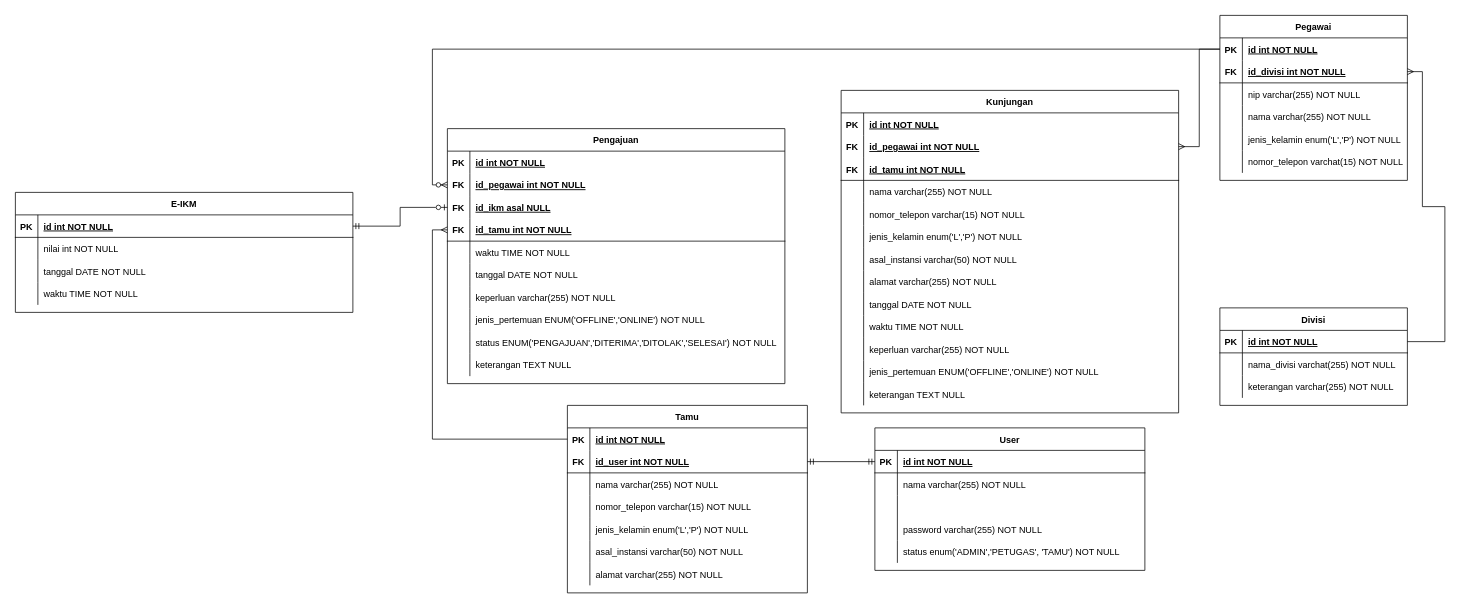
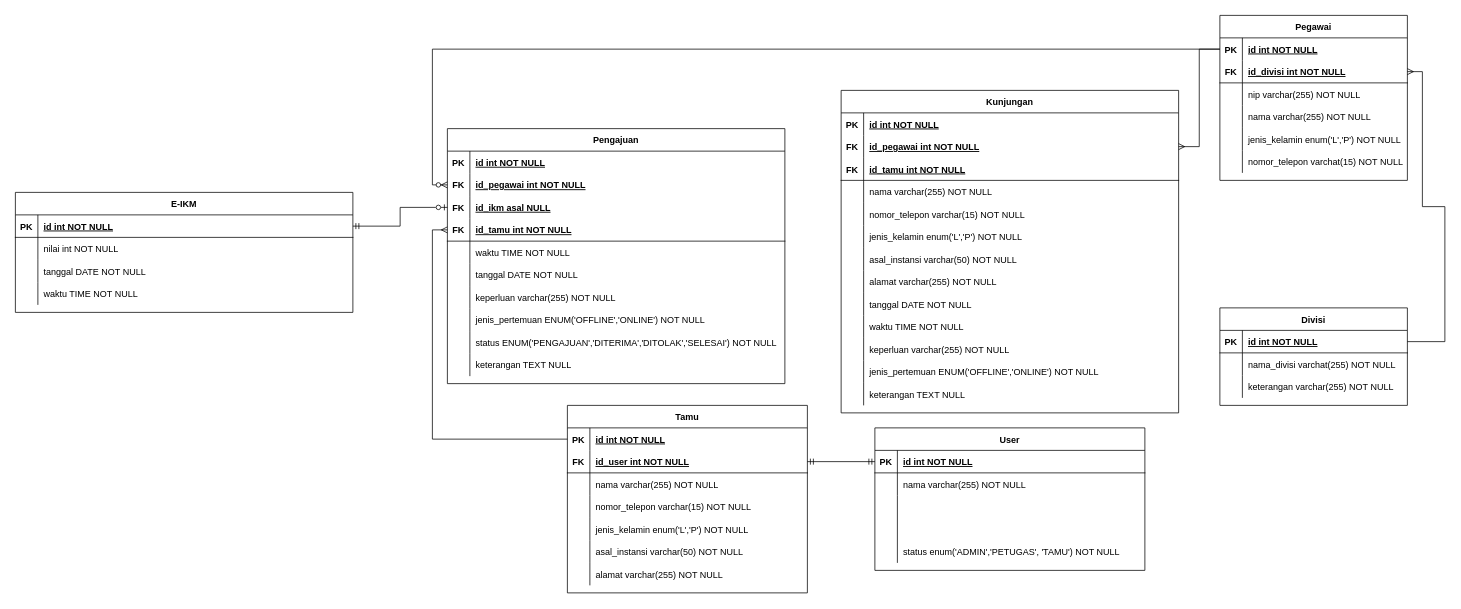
- <mxCell id="82" value="password varchar(255) NOT NULL" style="shape=partialRectangle;overflow=hidden;connectable=0;fillColor=none;top=0;left=0;bottom=0;right=0;align=left;spacingLeft=6;" parent="80" vertex="1"><mxGeometry x="30" width="330" height="30" as="geometry"><mxRectangle width="330" height="30" as="alternateBounds" /></mxGeometry></mxCell>
